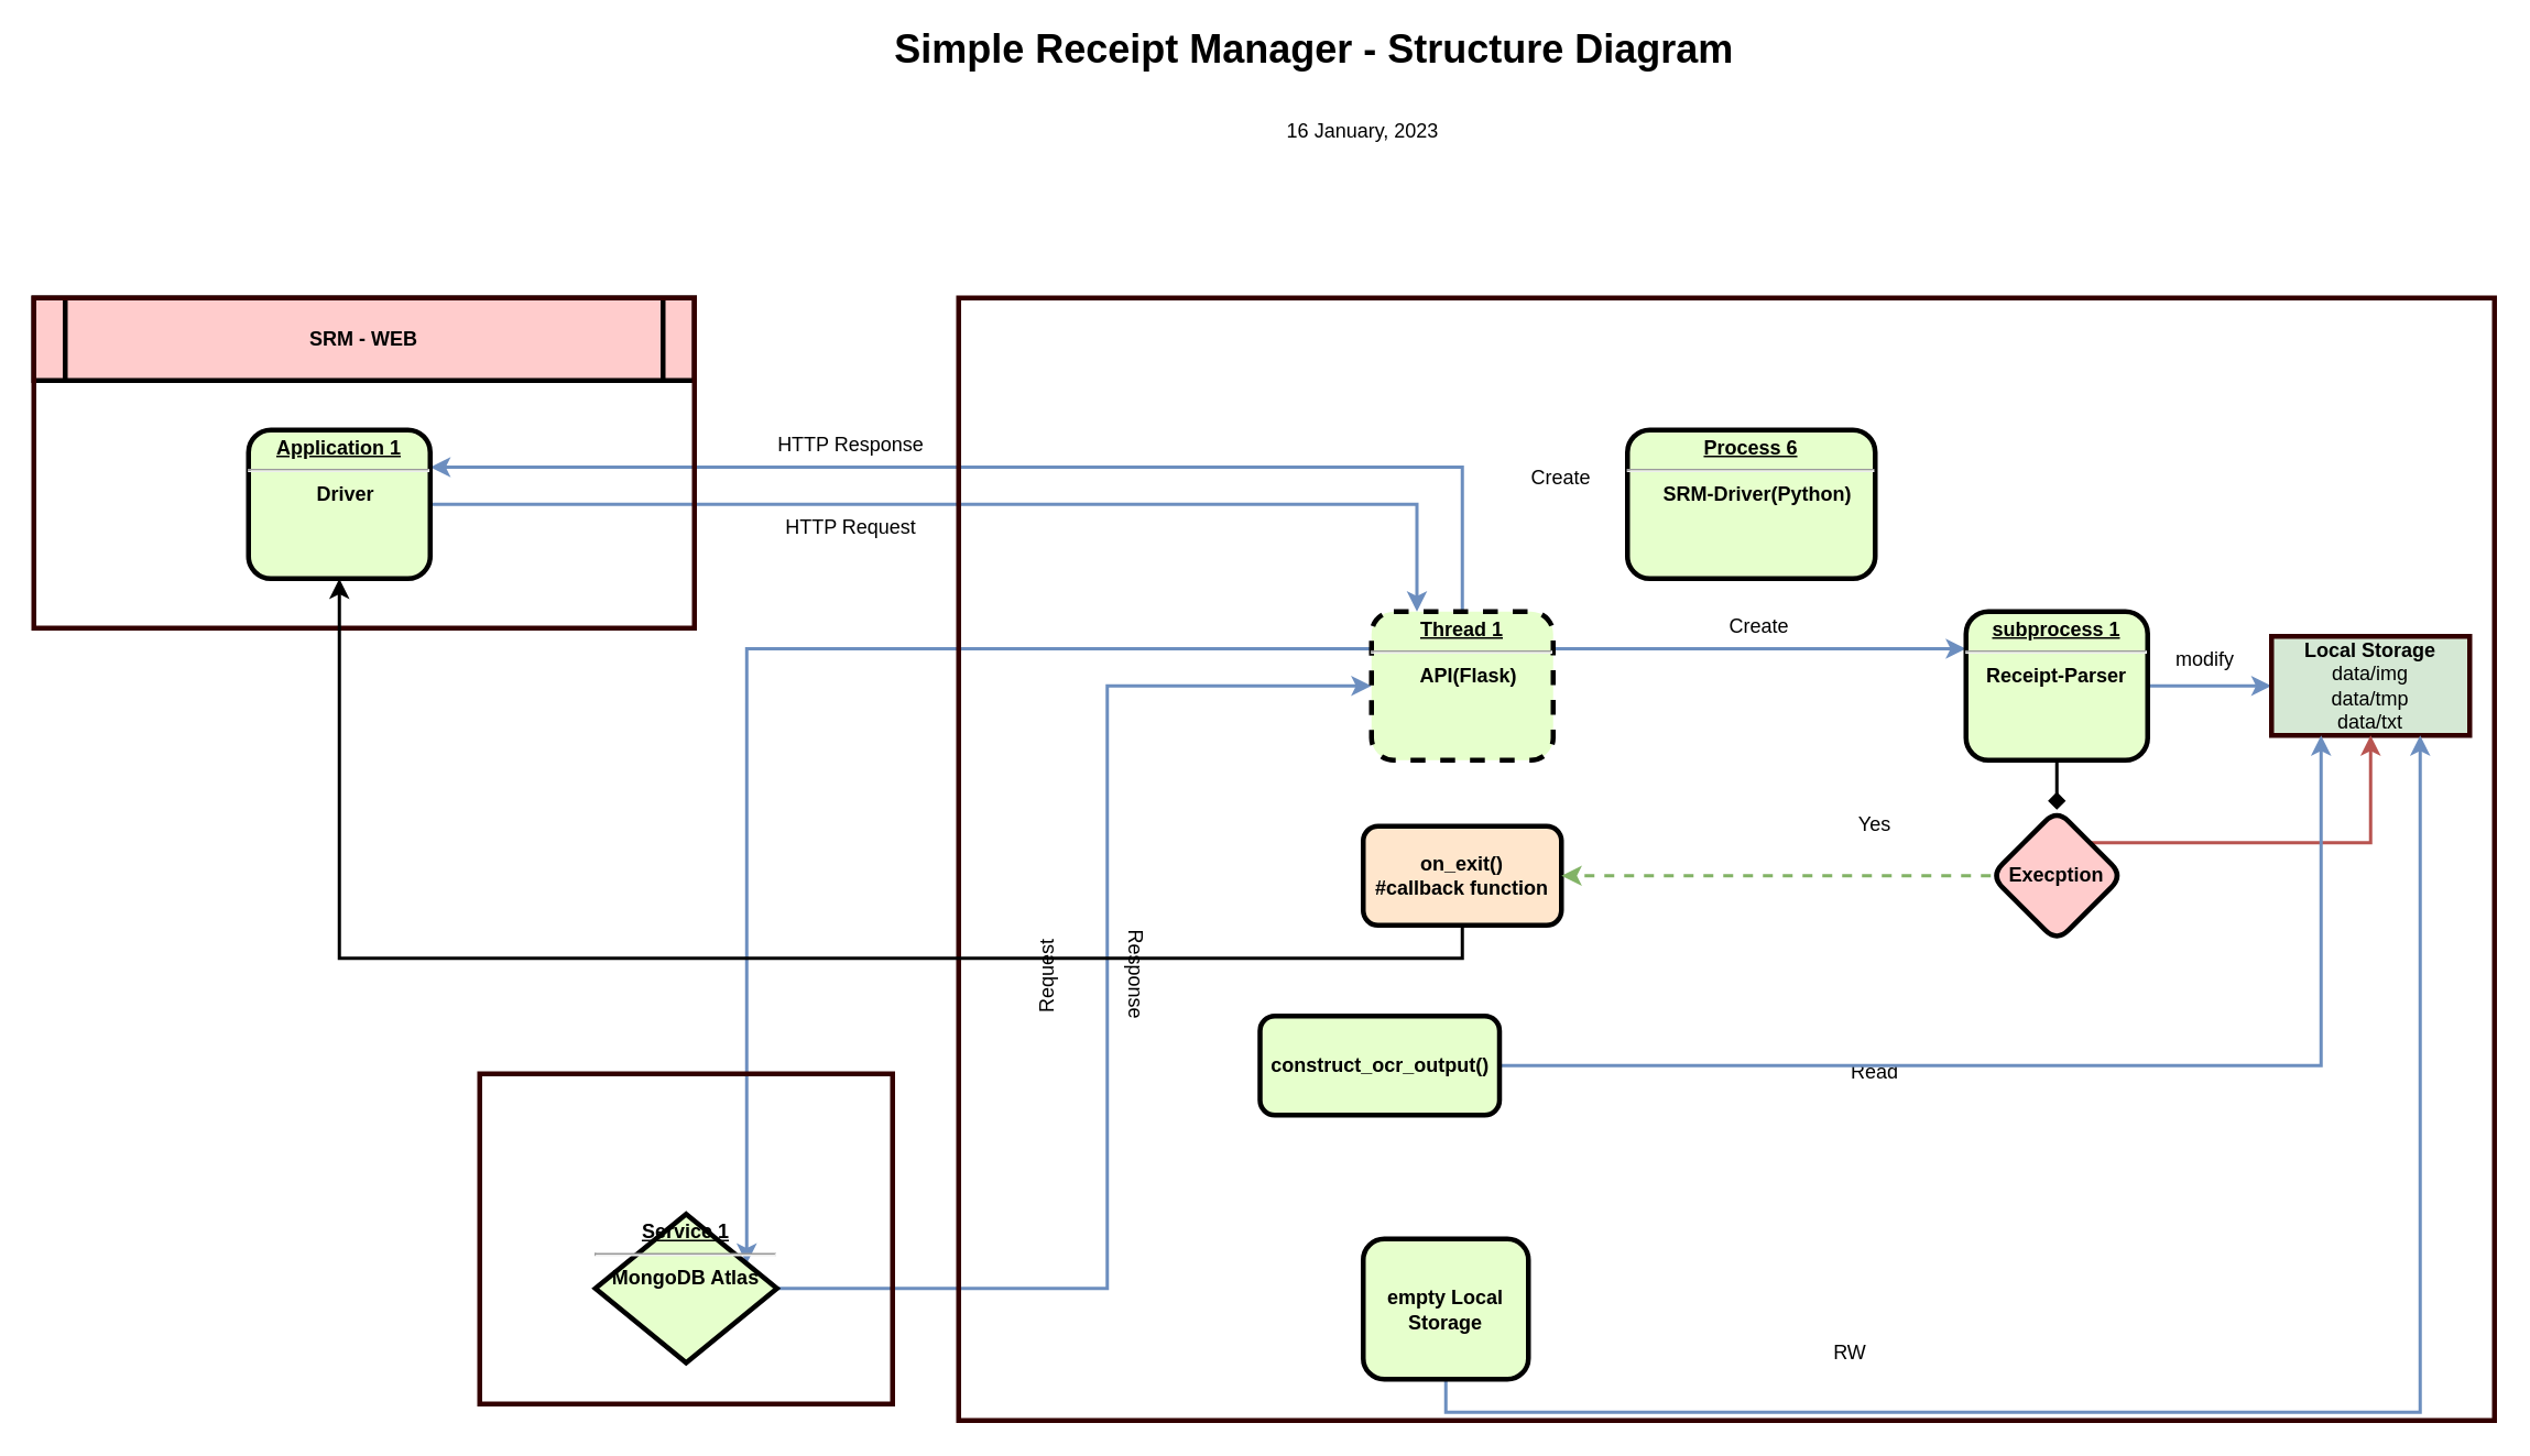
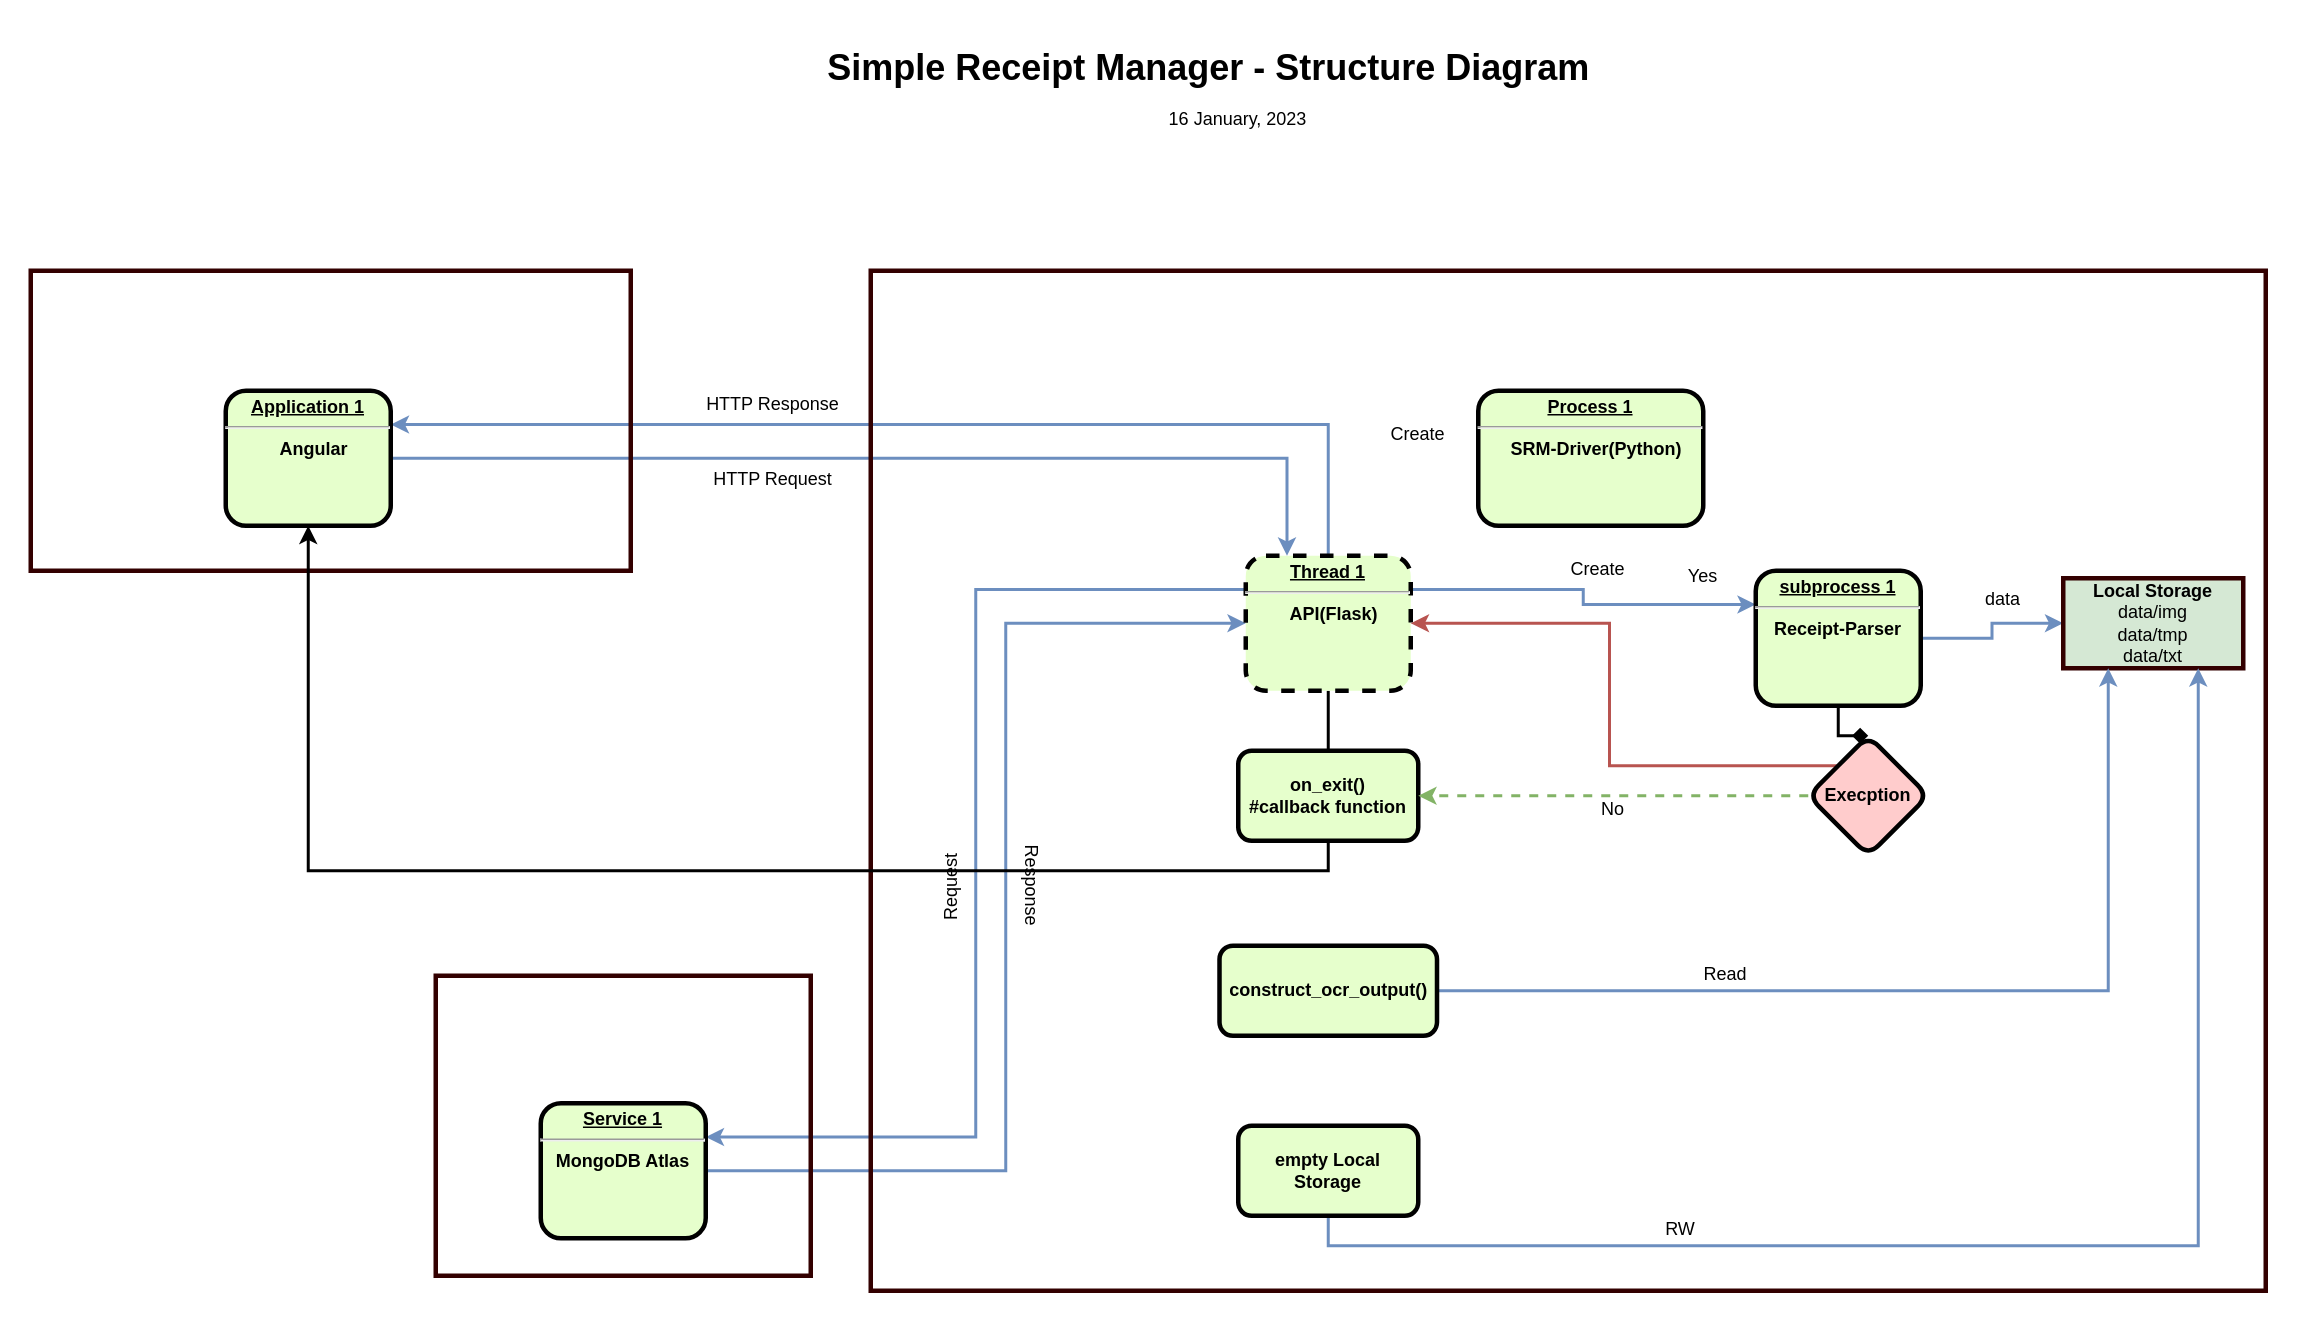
- <mxCell id="26" value="Simple Receipt Manager - Structure Diagram" style="text;strokeColor=none;fillColor=none;html=1;fontSize=24;fontStyle=1;verticalAlign=middle;align=center;rounded=0;strokeWidth=3;" vertex="1" parent="1"><mxGeometry x="505" y="5" width="580" height="50" as="geometry" /></mxCell>
+ <mxCell id="26" value="Simple Receipt Manager - Structure Diagram" style="text;strokeColor=none;fillColor=none;html=1;fontSize=24;fontStyle=1;verticalAlign=middle;align=center;rounded=0;strokeWidth=3;" vertex="1" parent="1"><mxGeometry x="515" y="20" width="580" height="50" as="geometry" /></mxCell>
- <mxCell id="2" value="SRM - WEB" style="shape=process;whiteSpace=wrap;align=center;verticalAlign=middle;size=0.048;fontStyle=1;strokeWidth=3;fillColor=#FFCCCC" parent="1" vertex="1"><mxGeometry x="20" y="180" width="400" height="50" as="geometry" /></mxCell>
- <mxCell id="20" value="&lt;p style=&quot;margin: 0px; margin-top: 4px; text-align: center; text-decoration: underline;&quot;&gt;&lt;strong&gt;Application 1&lt;br&gt;&lt;/strong&gt;&lt;/p&gt;&lt;hr&gt;&lt;p style=&quot;margin: 0px; margin-left: 8px;&quot;&gt;Driver&lt;/p&gt;" style="verticalAlign=middle;align=center;overflow=fill;fontSize=12;fontFamily=Helvetica;html=1;rounded=1;fontStyle=1;strokeWidth=3;fillColor=#E6FFCC" vertex="1" parent="1"><mxGeometry x="150" y="260" width="110" height="90" as="geometry" /></mxCell>
+ <mxCell id="20" value="&lt;p style=&quot;margin: 0px; margin-top: 4px; text-align: center; text-decoration: underline;&quot;&gt;&lt;strong&gt;Application 1&lt;br&gt;&lt;/strong&gt;&lt;/p&gt;&lt;hr&gt;&lt;p style=&quot;margin: 0px; margin-left: 8px;&quot;&gt;Angular&lt;/p&gt;" style="verticalAlign=middle;align=center;overflow=fill;fontSize=12;fontFamily=Helvetica;html=1;rounded=1;fontStyle=1;strokeWidth=3;fillColor=#E6FFCC" vertex="1" parent="1"><mxGeometry x="150" y="260" width="110" height="90" as="geometry" /></mxCell>
- <mxCell id="12" value="&lt;p style=&quot;margin: 0px; margin-top: 4px; text-align: center; text-decoration: underline;&quot;&gt;&lt;strong&gt;Process 6&lt;br&gt;&lt;/strong&gt;&lt;/p&gt;&lt;hr&gt;&lt;p style=&quot;margin: 0px; margin-left: 8px;&quot;&gt;SRM-&lt;span style=&quot;background-color: initial;&quot;&gt;Driver(Python)&lt;/span&gt;&lt;/p&gt;" style="verticalAlign=middle;align=center;overflow=fill;fontSize=12;fontFamily=Helvetica;html=1;rounded=1;fontStyle=1;strokeWidth=3;fillColor=#E6FFCC" vertex="1" parent="1"><mxGeometry x="985" y="260" width="150" height="90" as="geometry" /></mxCell>
+ <mxCell id="12" value="&lt;p style=&quot;margin: 0px; margin-top: 4px; text-align: center; text-decoration: underline;&quot;&gt;&lt;strong&gt;Process 1&lt;br&gt;&lt;/strong&gt;&lt;/p&gt;&lt;hr&gt;&lt;p style=&quot;margin: 0px; margin-left: 8px;&quot;&gt;SRM-&lt;span style=&quot;background-color: initial;&quot;&gt;Driver(Python)&lt;/span&gt;&lt;/p&gt;" style="verticalAlign=middle;align=center;overflow=fill;fontSize=12;fontFamily=Helvetica;html=1;rounded=1;fontStyle=1;strokeWidth=3;fillColor=#E6FFCC" vertex="1" parent="1"><mxGeometry x="985" y="260" width="150" height="90" as="geometry" /></mxCell>
- <mxCell id="18" value="modify" style="text;spacingTop=-5;align=center" vertex="1" parent="1"><mxGeometry x="1320" y="390" width="30" height="20" as="geometry" /></mxCell>
+ <mxCell id="18" value="data" style="text;spacingTop=-5;align=center" vertex="1" parent="1"><mxGeometry x="1320" y="390" width="30" height="20" as="geometry" /></mxCell>
- <mxCell id="11" value="&lt;p style=&quot;margin: 0px; margin-top: 4px; text-align: center; text-decoration: underline;&quot;&gt;&lt;strong&gt;subprocess 1&lt;br&gt;&lt;/strong&gt;&lt;/p&gt;&lt;hr&gt;Receipt-Parser&lt;p style=&quot;margin: 0px; margin-left: 8px;&quot;&gt;&lt;br&gt;&lt;/p&gt;" style="verticalAlign=middle;align=center;overflow=fill;fontSize=12;fontFamily=Helvetica;html=1;rounded=1;fontStyle=1;strokeWidth=3;fillColor=#E6FFCC" vertex="1" parent="1"><mxGeometry x="1190" y="370" width="110" height="90" as="geometry" /></mxCell>
+ <mxCell id="11" value="&lt;p style=&quot;margin: 0px; margin-top: 4px; text-align: center; text-decoration: underline;&quot;&gt;&lt;strong&gt;subprocess 1&lt;br&gt;&lt;/strong&gt;&lt;/p&gt;&lt;hr&gt;Receipt-Parser&lt;p style=&quot;margin: 0px; margin-left: 8px;&quot;&gt;&lt;br&gt;&lt;/p&gt;" style="verticalAlign=middle;align=center;overflow=fill;fontSize=12;fontFamily=Helvetica;html=1;rounded=1;fontStyle=1;strokeWidth=3;fillColor=#E6FFCC" vertex="1" parent="1"><mxGeometry x="1170" y="380" width="110" height="90" as="geometry" /></mxCell>
+ <mxCell id="5" value="" style="edgeStyle=orthogonalEdgeStyle;rounded=0;orthogonalLoop=1;jettySize=auto;html=1;strokeWidth=2;endArrow=none;endFill=0;" edge="1" parent="1" source="8" target="30"><mxGeometry relative="1" as="geometry" /></mxCell>
- <mxCell id="34" value="Yes" style="text;spacingTop=-5;align=center" vertex="1" parent="1"><mxGeometry x="1120" y="490" width="30" height="20" as="geometry" /></mxCell>
+ <mxCell id="34" value="Yes" style="text;spacingTop=-5;align=center" vertex="1" parent="1"><mxGeometry x="1120" y="375" width="30" height="20" as="geometry" /></mxCell>
- <mxCell id="31" style="edgeStyle=orthogonalEdgeStyle;rounded=0;orthogonalLoop=1;jettySize=auto;html=1;exitX=0;exitY=0;exitDx=0;exitDy=0;strokeWidth=2;endArrow=classic;endFill=1;fillColor=#f8cecc;strokeColor=#b85450;" edge="1" parent="1" source="33" target="17"><mxGeometry relative="1" as="geometry" /></mxCell>
+ <mxCell id="31" style="edgeStyle=orthogonalEdgeStyle;rounded=0;orthogonalLoop=1;jettySize=auto;html=1;exitX=0;exitY=0;exitDx=0;exitDy=0;entryX=1;entryY=0.5;entryDx=0;entryDy=0;strokeWidth=2;endArrow=classic;endFill=1;fillColor=#f8cecc;strokeColor=#b85450;" edge="1" parent="1" source="33" target="8"><mxGeometry relative="1" as="geometry" /></mxCell>
- <mxCell id="30" value="on_exit()&lt;br&gt;#callback function" style="whiteSpace=wrap;html=1;fillColor=#ffe6cc;rounded=1;fontStyle=1;strokeWidth=3;" vertex="1" parent="1"><mxGeometry x="825" y="500" width="120" height="60" as="geometry" /></mxCell>
+ <mxCell id="30" value="on_exit()&lt;br&gt;#callback function" style="whiteSpace=wrap;html=1;fillColor=#E6FFCC;rounded=1;fontStyle=1;strokeWidth=3;" vertex="1" parent="1"><mxGeometry x="825" y="500" width="120" height="60" as="geometry" /></mxCell>
+ <mxCell id="35" value="No" style="text;spacingTop=-5;align=center" vertex="1" parent="1"><mxGeometry x="1060" y="530" width="30" height="20" as="geometry" /></mxCell>
- <mxCell id="41" value="construct_ocr_output()" style="whiteSpace=wrap;html=1;fillColor=#E6FFCC;rounded=1;fontStyle=1;strokeWidth=3;" vertex="1" parent="1"><mxGeometry x="762.5" y="615" width="145" height="60" as="geometry" /></mxCell>
+ <mxCell id="41" value="construct_ocr_output()" style="whiteSpace=wrap;html=1;fillColor=#E6FFCC;rounded=1;fontStyle=1;strokeWidth=3;" vertex="1" parent="1"><mxGeometry x="812.5" y="630" width="145" height="60" as="geometry" /></mxCell>
- <mxCell id="36" value="Read" style="text;spacingTop=-5;align=center" vertex="1" parent="1"><mxGeometry x="1120" y="640" width="30" height="20" as="geometry" /></mxCell>
+ <mxCell id="36" value="Read" style="text;spacingTop=-5;align=center" vertex="1" parent="1"><mxGeometry x="1135" y="640" width="30" height="20" as="geometry" /></mxCell>
- <mxCell id="14" value="&lt;p style=&quot;margin: 0px; margin-top: 4px; text-align: center; text-decoration: underline;&quot;&gt;&lt;strong&gt;Service 1&lt;br&gt;&lt;/strong&gt;&lt;/p&gt;&lt;hr&gt;MongoDB Atlas&lt;p style=&quot;margin: 0px; margin-left: 8px;&quot;&gt;&lt;br&gt;&lt;/p&gt;" style="rhombus;verticalAlign=middle;align=center;overflow=fill;fontSize=12;fontFamily=Helvetica;html=1;fontStyle=1;strokeWidth=3;fillColor=#E6FFCC;" vertex="1" parent="1"><mxGeometry x="360" y="735" width="110" height="90" as="geometry" /></mxCell>
+ <mxCell id="14" value="&lt;p style=&quot;margin: 0px; margin-top: 4px; text-align: center; text-decoration: underline;&quot;&gt;&lt;strong&gt;Service 1&lt;br&gt;&lt;/strong&gt;&lt;/p&gt;&lt;hr&gt;MongoDB Atlas&lt;p style=&quot;margin: 0px; margin-left: 8px;&quot;&gt;&lt;br&gt;&lt;/p&gt;" style="verticalAlign=middle;align=center;overflow=fill;fontSize=12;fontFamily=Helvetica;html=1;rounded=1;fontStyle=1;strokeWidth=3;fillColor=#E6FFCC" vertex="1" parent="1"><mxGeometry x="360" y="735" width="110" height="90" as="geometry" /></mxCell>
- <mxCell id="38" value="empty Local Storage" style="whiteSpace=wrap;html=1;fillColor=#E6FFCC;rounded=1;fontStyle=1;strokeWidth=3;" vertex="1" parent="1"><mxGeometry x="825" y="750" width="100" height="85" as="geometry" /></mxCell>
+ <mxCell id="38" value="empty Local Storage" style="whiteSpace=wrap;html=1;fillColor=#E6FFCC;rounded=1;fontStyle=1;strokeWidth=3;" vertex="1" parent="1"><mxGeometry x="825" y="750" width="120" height="60" as="geometry" /></mxCell>
